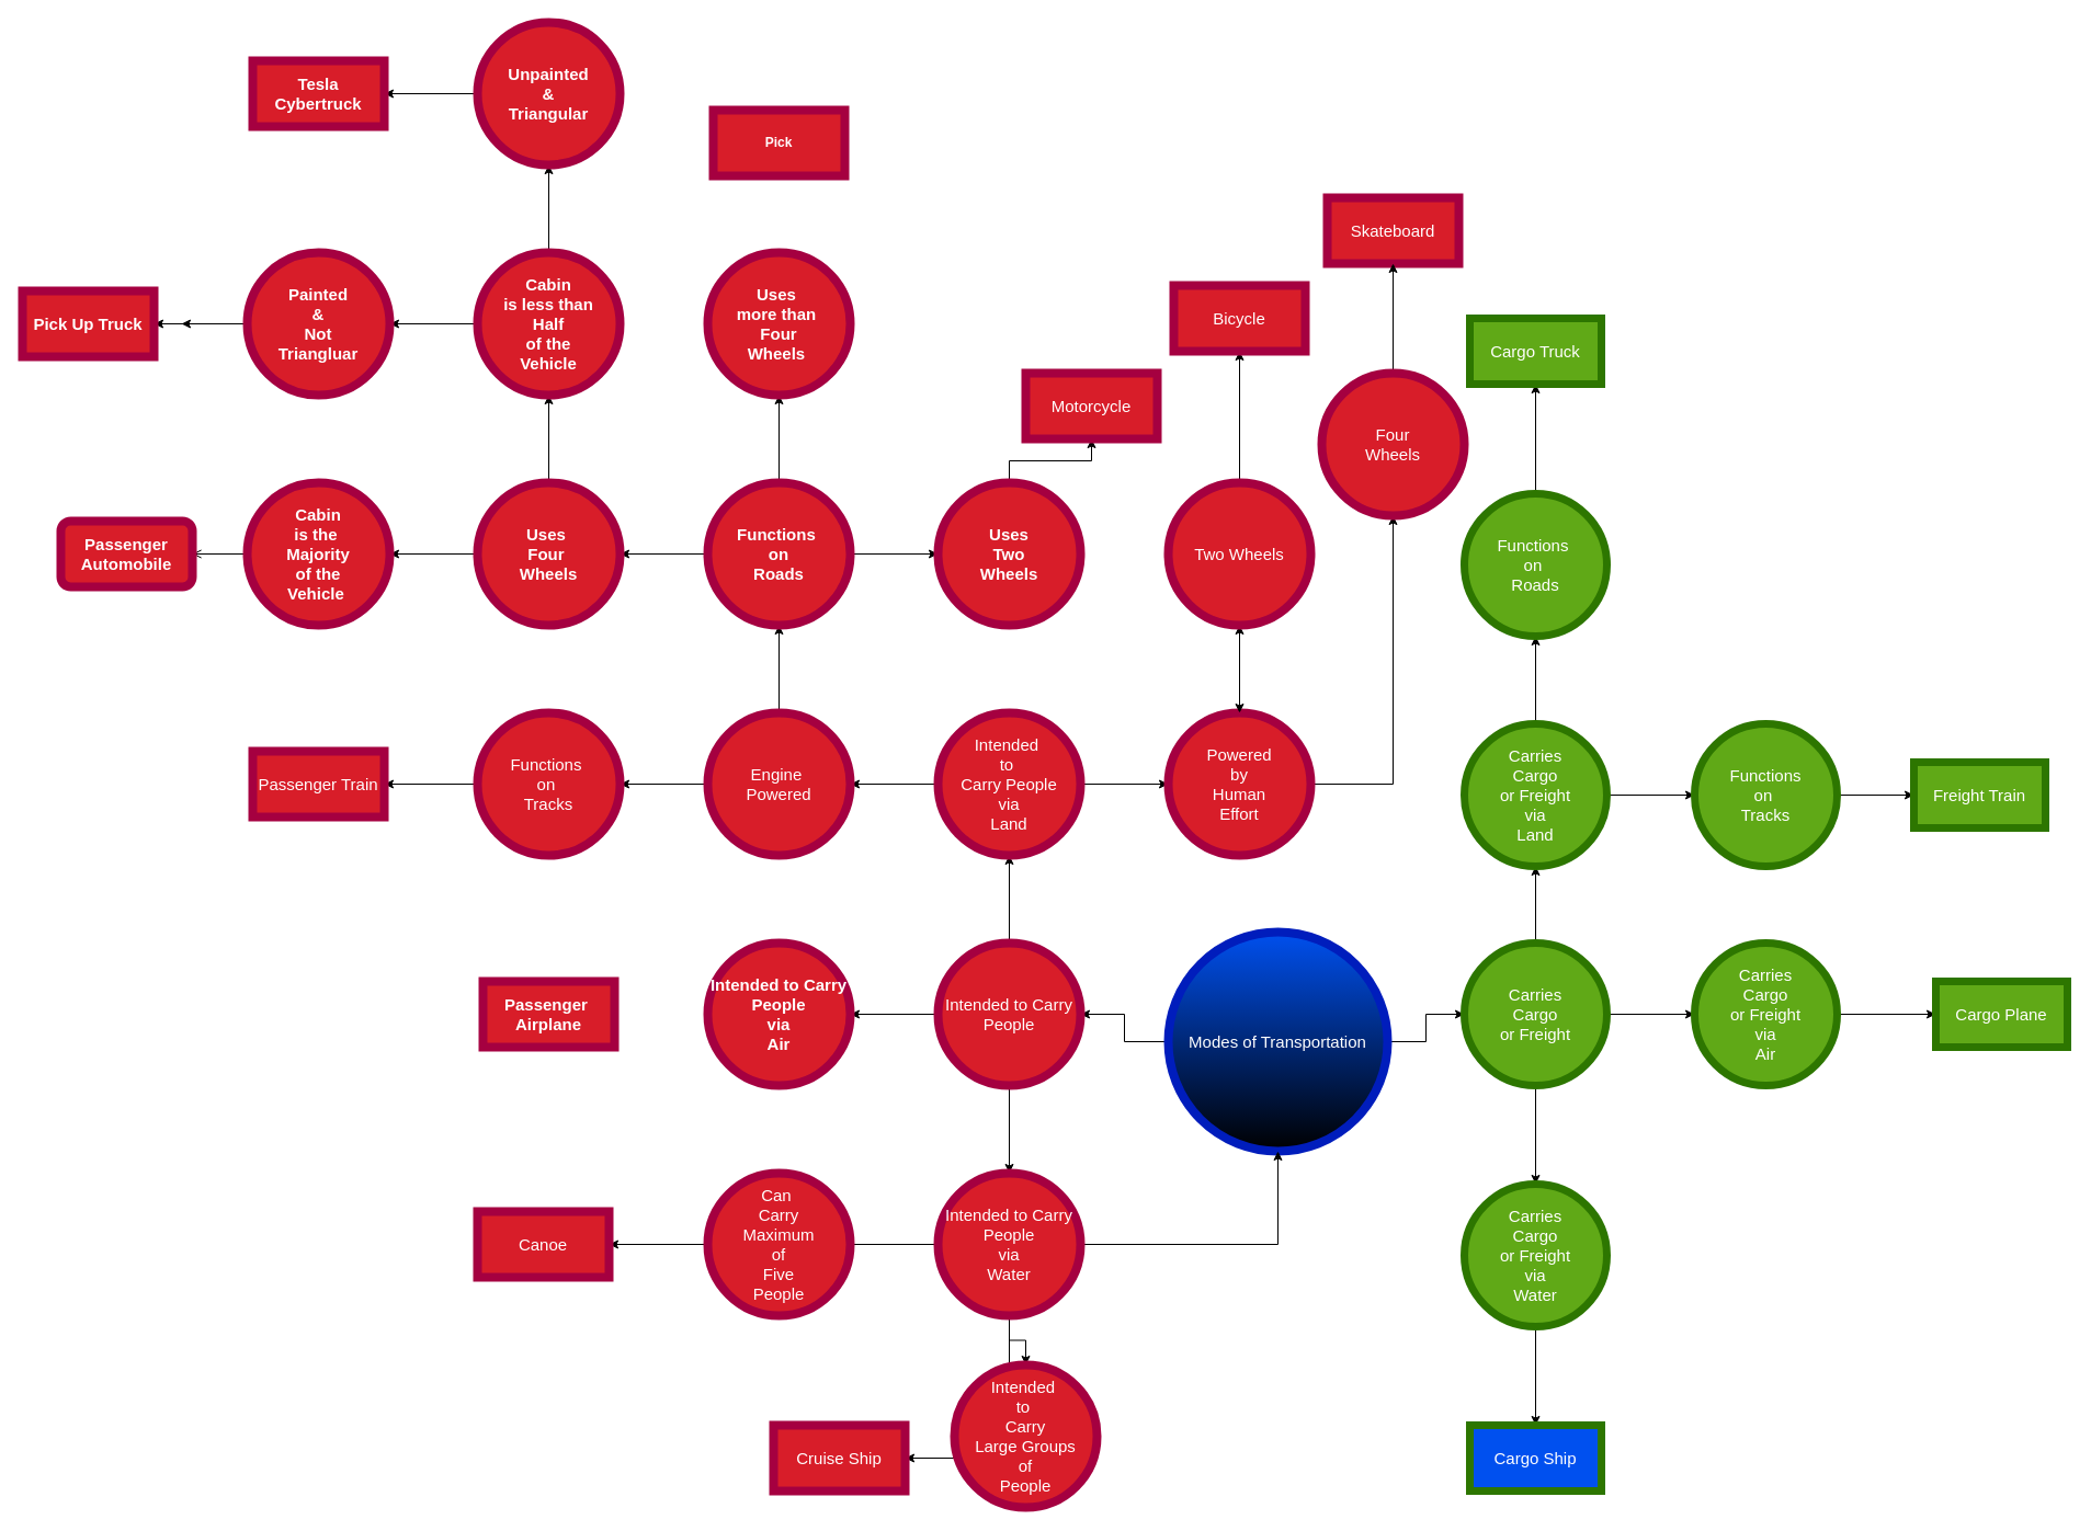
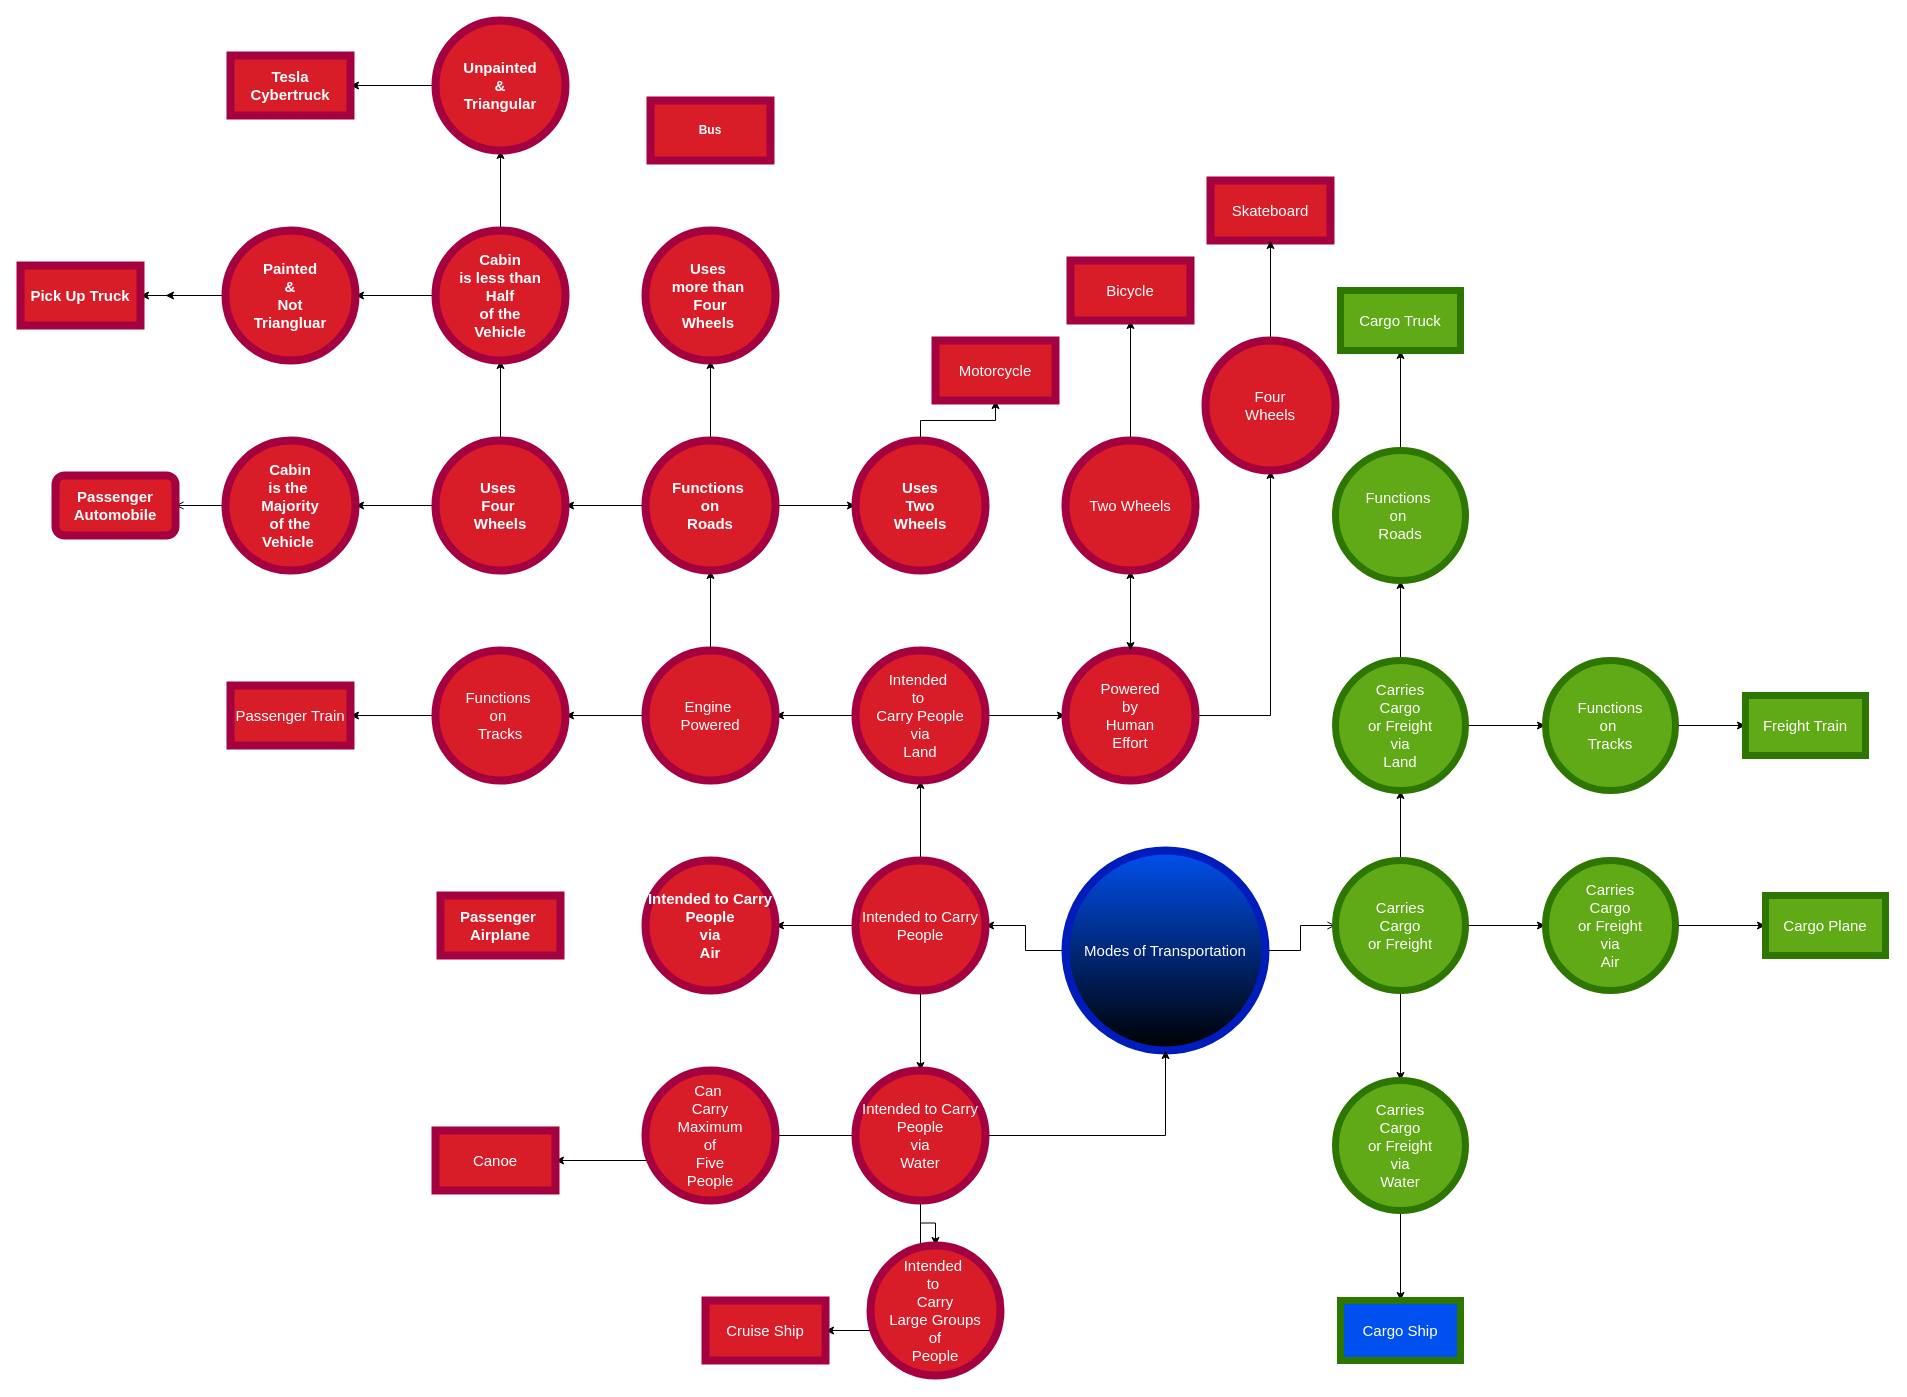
- <mxCell id="64" value="Pick" style="whiteSpace=wrap;html=1;fillColor=light-dark(#D81D29,#FF9933);strokeColor=light-dark(#A50040,#0066CC);fontColor=light-dark(#FFFFFF,#007FFF);strokeWidth=8;fontStyle=1;" parent="1" vertex="1"><mxGeometry x="650" y="100" width="120" height="60" as="geometry" /></mxCell>
+ <mxCell id="64" value="Bus" style="whiteSpace=wrap;html=1;fillColor=light-dark(#D81D29,#FF9933);strokeColor=light-dark(#A50040,#0066CC);fontColor=light-dark(#FFFFFF,#007FFF);strokeWidth=8;fontStyle=1;" parent="1" vertex="1"><mxGeometry x="650" y="100" width="120" height="60" as="geometry" /></mxCell>
- <mxCell id="3" value="" style="edgeStyle=orthogonalEdgeStyle;rounded=0;orthogonalLoop=1;jettySize=auto;html=1;fontSize=15;" parent="1" source="4" target="12" edge="1"><mxGeometry relative="1" as="geometry" /></mxCell>
+ <mxCell id="3" value="" style="edgeStyle=orthogonalEdgeStyle;rounded=0;orthogonalLoop=1;jettySize=auto;html=1;fontSize=15;endArrow=open;" parent="1" source="4" target="12" edge="1"><mxGeometry relative="1" as="geometry" /></mxCell>
- <mxCell id="36" value="Canoe" style="whiteSpace=wrap;html=1;fillColor=light-dark(#D81D29,#FF9933);strokeColor=light-dark(#A50040,#CCFFFF);fontColor=light-dark(#FFFFFF,#CCFFFF);strokeWidth=8;fontSize=15;" parent="1" vertex="1"><mxGeometry x="435" y="1105" width="120" height="60" as="geometry" /></mxCell>
+ <mxCell id="36" value="Canoe" style="whiteSpace=wrap;html=1;fillColor=light-dark(#D81D29,#FF9933);strokeColor=light-dark(#A50040,#CCFFFF);fontColor=light-dark(#FFFFFF,#CCFFFF);strokeWidth=8;fontSize=15;" parent="1" vertex="1"><mxGeometry x="435" y="1130" width="120" height="60" as="geometry" /></mxCell>
